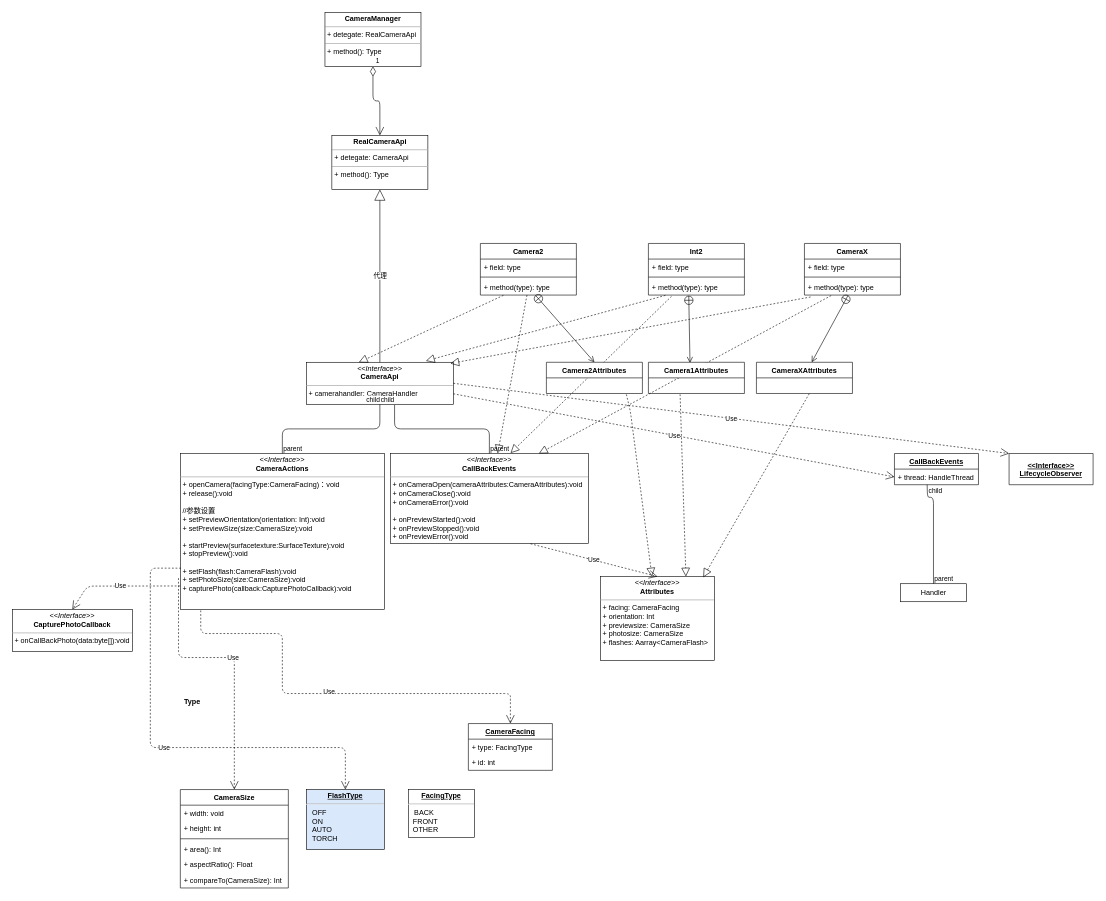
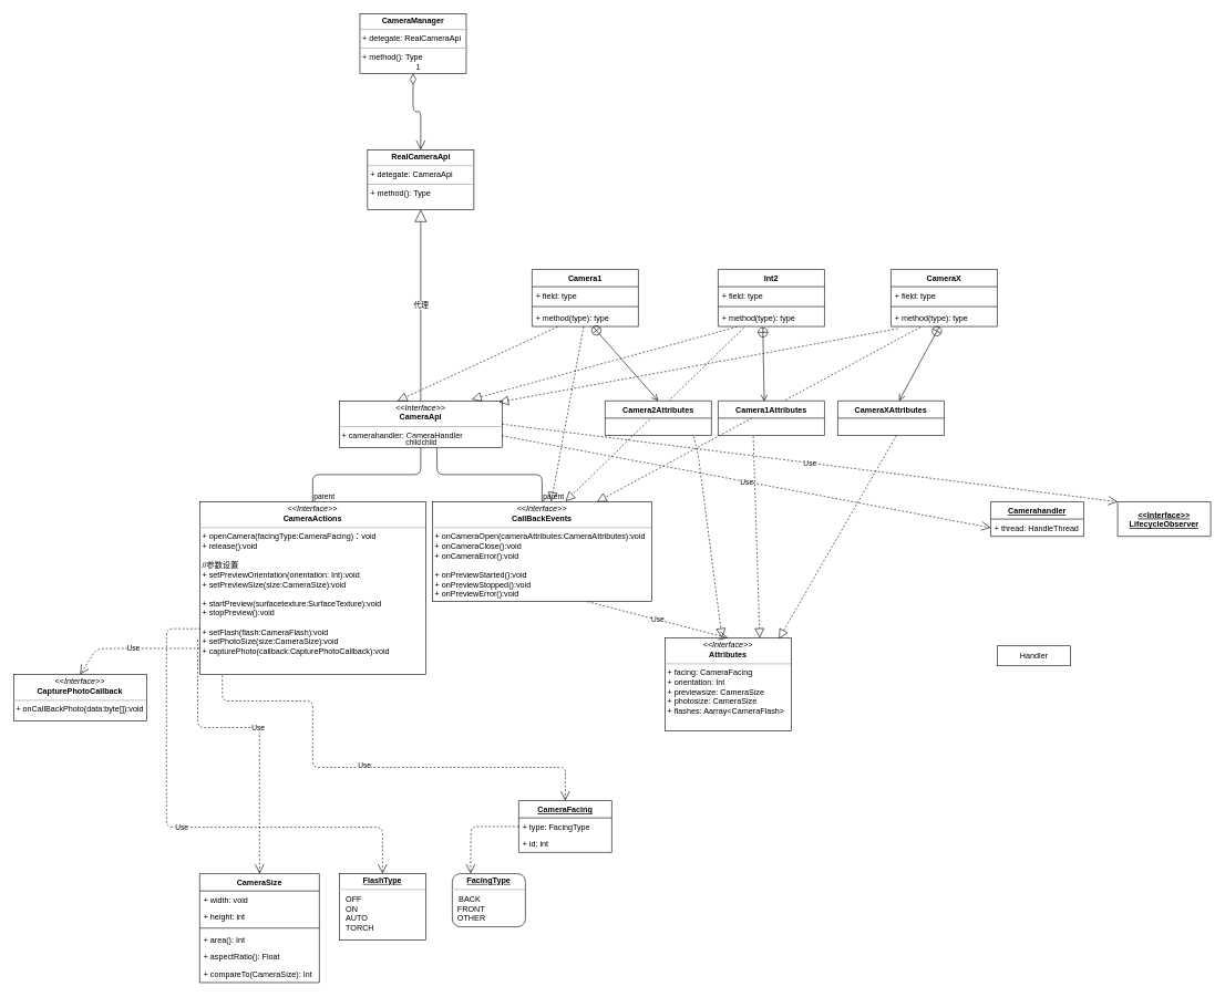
- <mxCell id="57" value="Camera2" style="swimlane;fontStyle=1;align=center;verticalAlign=top;childLayout=stackLayout;horizontal=1;startSize=26;horizontalStack=0;resizeParent=1;resizeParentMax=0;resizeLast=0;collapsible=1;marginBottom=0;" parent="1" vertex="1"><mxGeometry x="800" y="405" width="160" height="86" as="geometry" /></mxCell>
+ <mxCell id="57" value="Camera1" style="swimlane;fontStyle=1;align=center;verticalAlign=top;childLayout=stackLayout;horizontal=1;startSize=26;horizontalStack=0;resizeParent=1;resizeParentMax=0;resizeLast=0;collapsible=1;marginBottom=0;" parent="1" vertex="1"><mxGeometry x="800" y="405" width="160" height="86" as="geometry" /></mxCell>
- <mxCell id="67" value="CallBackEvents" style="swimlane;fontStyle=5;childLayout=stackLayout;horizontal=1;startSize=26;fillColor=none;horizontalStack=0;resizeParent=1;resizeParentMax=0;resizeLast=0;collapsible=1;marginBottom=0;" parent="1" vertex="1"><mxGeometry x="1490" y="755" width="140" height="52" as="geometry" /></mxCell>
+ <mxCell id="67" value="Camerahandler" style="swimlane;fontStyle=5;childLayout=stackLayout;horizontal=1;startSize=26;fillColor=none;horizontalStack=0;resizeParent=1;resizeParentMax=0;resizeLast=0;collapsible=1;marginBottom=0;" parent="1" vertex="1"><mxGeometry x="1490" y="755" width="140" height="52" as="geometry" /></mxCell>
- <mxCell id="26" value="" style="endArrow=none;html=1;edgeStyle=orthogonalEdgeStyle;entryX=0.389;entryY=0.996;entryDx=0;entryDy=0;entryPerimeter=0;exitX=0.5;exitY=0;exitDx=0;exitDy=0;" parent="1" source="25" target="68" edge="1"><mxGeometry relative="1" as="geometry"><mxPoint x="1548" y="817.81" as="sourcePoint" /><mxPoint x="1390" y="789" as="targetPoint" /><Array as="points"><mxPoint x="1545" y="828" /><mxPoint x="1544" y="828" /><mxPoint x="1544" y="807" /></Array></mxGeometry></mxCell>
- <mxCell id="27" value="parent" style="edgeLabel;resizable=0;html=1;align=left;verticalAlign=bottom;" parent="26" connectable="0" vertex="1"><mxGeometry x="-1" relative="1" as="geometry" /></mxCell>
- <mxCell id="28" value="child" style="edgeLabel;resizable=0;html=1;align=right;verticalAlign=bottom;" parent="26" connectable="0" vertex="1"><mxGeometry x="1" relative="1" as="geometry"><mxPoint x="25.54" y="18.07" as="offset" /></mxGeometry></mxCell>
- <mxCell id="7" value="Type" style="text;align=center;fontStyle=1;verticalAlign=middle;spacingLeft=3;spacingRight=3;strokeColor=none;rotatable=0;points=[[0,0.5],[1,0.5]];portConstraint=eastwest;" parent="1" vertex="1"><mxGeometry x="280" y="1155" width="80" height="26" as="geometry" /></mxCell>
+ <mxCell id="9" value="" style="endArrow=open;endSize=12;dashed=1;html=1;entryX=0.25;entryY=0;entryDx=0;entryDy=0;exitX=0;exitY=0.5;exitDx=0;exitDy=0;" parent="1" source="51" target="3" edge="1"><mxGeometry width="160" relative="1" as="geometry"><mxPoint x="540" y="1255" as="sourcePoint" /><mxPoint x="700" y="1255" as="targetPoint" /><Array as="points"><mxPoint x="708" y="1244" /></Array></mxGeometry></mxCell>
- <mxCell id="3" value="&lt;p style=&quot;margin: 0px ; margin-top: 4px ; text-align: center ; text-decoration: underline&quot;&gt;&lt;b&gt;FacingType&lt;/b&gt;&lt;/p&gt;&lt;hr&gt;&amp;nbsp; &amp;nbsp;BACK&lt;br&gt;&lt;p style=&quot;margin: 0px ; margin-left: 8px&quot;&gt;FRONT&lt;br&gt;OTHER&lt;/p&gt;" style="verticalAlign=top;align=left;overflow=fill;fontSize=12;fontFamily=Helvetica;html=1;" parent="1" vertex="1"><mxGeometry x="680" y="1315" width="110" height="80" as="geometry" /></mxCell>
+ <mxCell id="3" value="&lt;p style=&quot;margin: 0px ; margin-top: 4px ; text-align: center ; text-decoration: underline&quot;&gt;&lt;b&gt;FacingType&lt;/b&gt;&lt;/p&gt;&lt;hr&gt;&amp;nbsp; &amp;nbsp;BACK&lt;br&gt;&lt;p style=&quot;margin: 0px ; margin-left: 8px&quot;&gt;FRONT&lt;br&gt;OTHER&lt;/p&gt;" style="verticalAlign=top;align=left;overflow=fill;fontSize=12;fontFamily=Helvetica;html=1;rounded=1;" parent="1" vertex="1"><mxGeometry x="680" y="1315" width="110" height="80" as="geometry" /></mxCell>
- <mxCell id="4" value="&lt;p style=&quot;margin: 0px ; margin-top: 4px ; text-align: center ; text-decoration: underline&quot;&gt;&lt;b&gt;FlashType&lt;/b&gt;&lt;/p&gt;&lt;hr&gt;&amp;nbsp; &amp;nbsp;OFF&lt;br&gt;&amp;nbsp; &amp;nbsp;ON&lt;br&gt;&amp;nbsp; &amp;nbsp;AUTO&lt;br&gt;&amp;nbsp; &amp;nbsp;TORCH" style="verticalAlign=top;align=left;overflow=fill;fontSize=12;fontFamily=Helvetica;html=1;fillColor=#dae8fc;" parent="1" vertex="1"><mxGeometry x="510" y="1315" width="130" height="100" as="geometry" /></mxCell>
+ <mxCell id="4" value="&lt;p style=&quot;margin: 0px ; margin-top: 4px ; text-align: center ; text-decoration: underline&quot;&gt;&lt;b&gt;FlashType&lt;/b&gt;&lt;/p&gt;&lt;hr&gt;&amp;nbsp; &amp;nbsp;OFF&lt;br&gt;&amp;nbsp; &amp;nbsp;ON&lt;br&gt;&amp;nbsp; &amp;nbsp;AUTO&lt;br&gt;&amp;nbsp; &amp;nbsp;TORCH" style="verticalAlign=top;align=left;overflow=fill;fontSize=12;fontFamily=Helvetica;html=1;" parent="1" vertex="1"><mxGeometry x="510" y="1315" width="130" height="100" as="geometry" /></mxCell>
